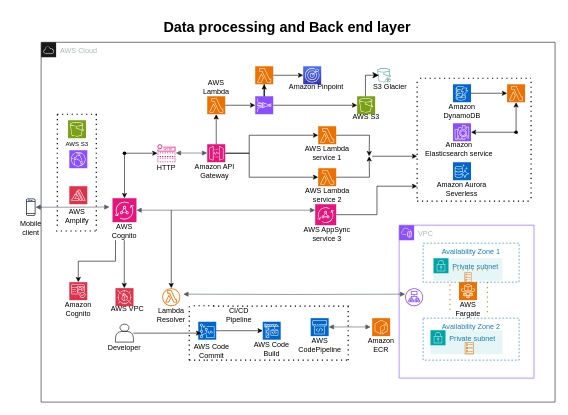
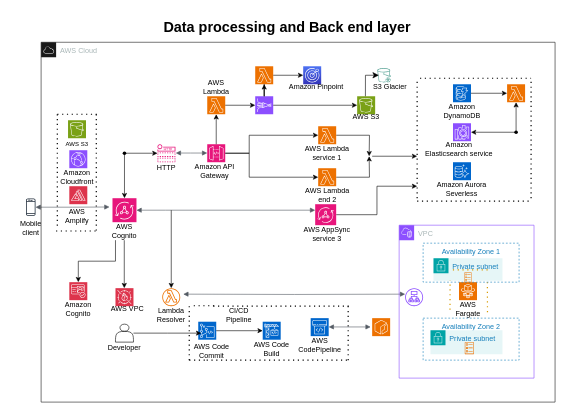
+ <mxCell id="37" value="Amazon Cloudfront" style="text;html=1;align=center;verticalAlign=middle;whiteSpace=wrap;rounded=0;" parent="1" vertex="1"><mxGeometry x="102.88" y="285" width="50" height="20" as="geometry" /></mxCell>
- <mxCell id="60" value="AWS Lambda service 2" style="text;html=1;align=center;verticalAlign=middle;whiteSpace=wrap;rounded=0;" parent="1" vertex="1"><mxGeometry x="502.5" y="310" width="85" height="30" as="geometry" /></mxCell>
+ <mxCell id="60" value="AWS Lambda end 2" style="text;html=1;align=center;verticalAlign=middle;whiteSpace=wrap;rounded=0;" parent="1" vertex="1"><mxGeometry x="502.5" y="310" width="85" height="30" as="geometry" /></mxCell>
- <mxCell id="48" value="Amazon ECR" style="text;html=1;align=center;verticalAlign=middle;whiteSpace=wrap;rounded=0;" parent="1" vertex="1"><mxGeometry x="605" y="560" width="60" height="30" as="geometry" /></mxCell>
